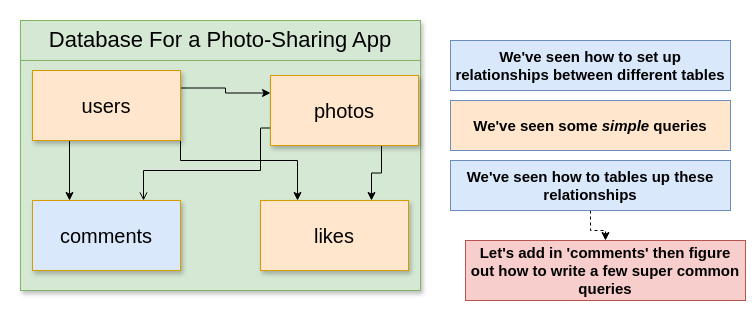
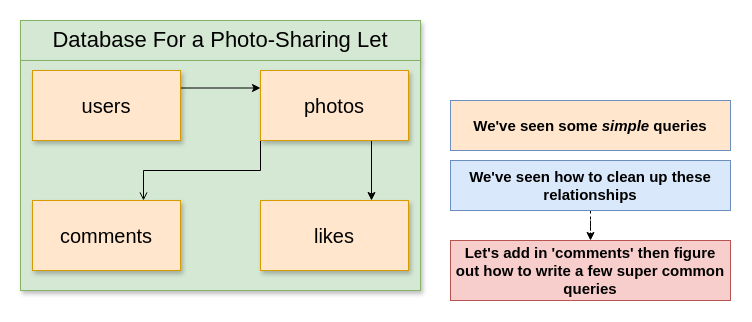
- <mxCell id="2" value="Database For a Photo-Sharing App" style="rounded=0;whiteSpace=wrap;html=1;shadow=1;fontSize=22;fillColor=#d5e8d4;strokeColor=#82b366;" parent="1" vertex="1"><mxGeometry x="20" y="20" width="400" height="40" as="geometry" /></mxCell>
+ <mxCell id="2" value="Database For a Photo-Sharing Let" style="rounded=0;whiteSpace=wrap;html=1;shadow=1;fontSize=22;fillColor=#d5e8d4;strokeColor=#82b366;" parent="1" vertex="1"><mxGeometry x="20" y="20" width="400" height="40" as="geometry" /></mxCell>
- <mxCell id="13" value="We've seen how to set up relationships between different tables" style="rounded=0;whiteSpace=wrap;html=1;fillColor=#dae8fc;strokeColor=#6c8ebf;fontStyle=1;fontSize=15;" parent="1" vertex="1"><mxGeometry x="450" y="40" width="280" height="50" as="geometry" /></mxCell>
- <mxCell id="10" value="photos" style="rounded=0;whiteSpace=wrap;html=1;shadow=1;fontSize=20;fillColor=#ffe6cc;strokeColor=#d79b00;" parent="1" vertex="1"><mxGeometry x="270" y="75" width="148" height="70" as="geometry" /></mxCell>
+ <mxCell id="10" value="photos" style="rounded=0;whiteSpace=wrap;html=1;shadow=1;fontSize=20;fillColor=#ffe6cc;strokeColor=#d79b00;" parent="1" vertex="1"><mxGeometry x="260" y="70" width="148" height="70" as="geometry" /></mxCell>
- <mxCell id="6" style="edgeStyle=orthogonalEdgeStyle;rounded=0;orthogonalLoop=1;jettySize=auto;html=1;exitX=1;exitY=0.75;exitDx=0;exitDy=0;entryX=0.25;entryY=0;entryDx=0;entryDy=0;fontSize=15;" parent="1" source="7" target="12" edge="1"><mxGeometry relative="1" as="geometry"><Array as="points"><mxPoint x="180" y="160" /><mxPoint x="297" y="160" /></Array></mxGeometry></mxCell>
- <mxCell id="5" style="edgeStyle=orthogonalEdgeStyle;rounded=0;orthogonalLoop=1;jettySize=auto;html=1;exitX=0.25;exitY=1;exitDx=0;exitDy=0;entryX=0.25;entryY=0;entryDx=0;entryDy=0;fontSize=15;" parent="1" source="7" target="11" edge="1"><mxGeometry relative="1" as="geometry" /></mxCell>
- <mxCell id="16" value="We've seen how to tables up these relationships" style="rounded=0;whiteSpace=wrap;html=1;fillColor=#dae8fc;strokeColor=#6c8ebf;fontStyle=1;fontSize=15;" parent="1" vertex="1"><mxGeometry x="450" y="160" width="280" height="50" as="geometry" /></mxCell>
+ <mxCell id="16" value="We've seen how to clean up these relationships" style="rounded=0;whiteSpace=wrap;html=1;fillColor=#dae8fc;strokeColor=#6c8ebf;fontStyle=1;fontSize=15;" parent="1" vertex="1"><mxGeometry x="450" y="160" width="280" height="50" as="geometry" /></mxCell>
- <mxCell id="11" value="comments" style="rounded=0;whiteSpace=wrap;html=1;shadow=1;fontSize=20;fillColor=#dae8fc;strokeColor=#d79b00;" parent="1" vertex="1"><mxGeometry x="32" y="200" width="148" height="70" as="geometry" /></mxCell>
+ <mxCell id="11" value="comments" style="rounded=0;whiteSpace=wrap;html=1;shadow=1;fontSize=20;fillColor=#ffe6cc;strokeColor=#d79b00;" parent="1" vertex="1"><mxGeometry x="32" y="200" width="148" height="70" as="geometry" /></mxCell>
- <mxCell id="17" value="Let's add in 'comments' then figure out how to write a few super common queries" style="rounded=0;whiteSpace=wrap;html=1;fillColor=#f8cecc;strokeColor=#b85450;fontStyle=1;fontSize=15;" parent="1" vertex="1"><mxGeometry x="465" y="240" width="280" height="60" as="geometry" /></mxCell>
+ <mxCell id="17" value="Let's add in 'comments' then figure out how to write a few super common queries" style="rounded=0;whiteSpace=wrap;html=1;fillColor=#f8cecc;strokeColor=#b85450;fontStyle=1;fontSize=15;" parent="1" vertex="1"><mxGeometry x="450" y="240" width="280" height="60" as="geometry" /></mxCell>
